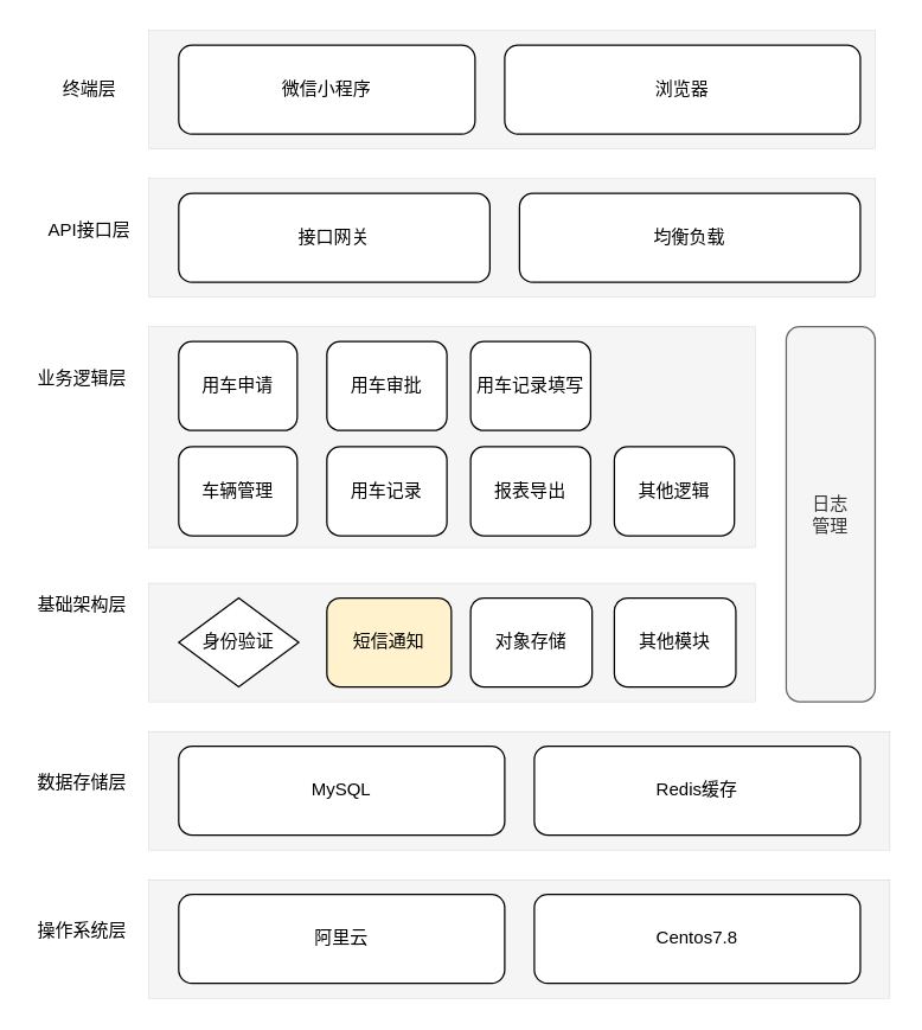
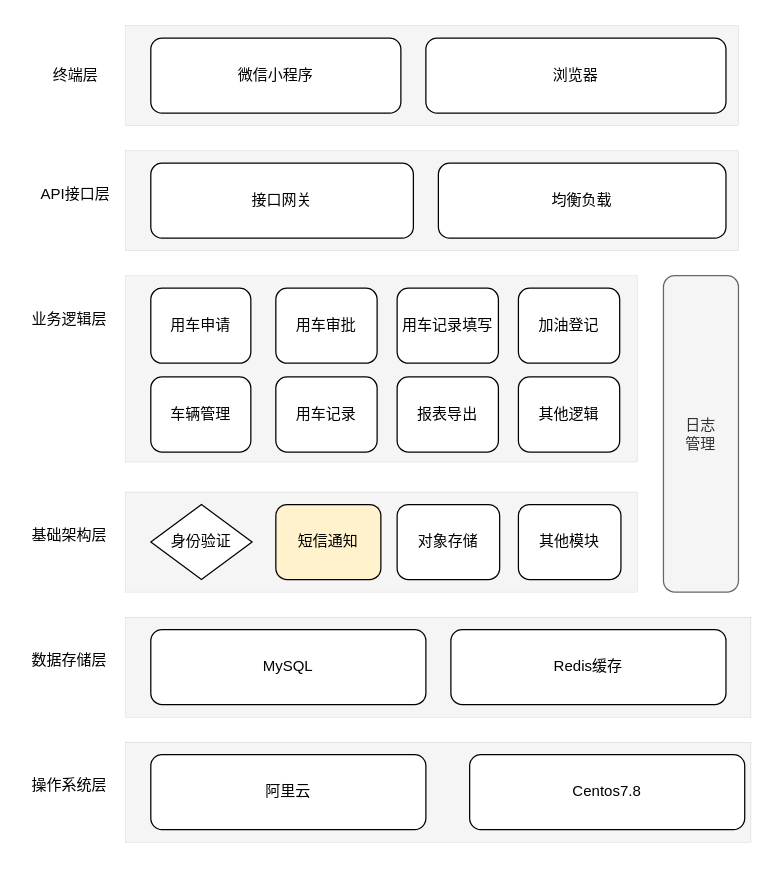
+ <mxCell id="28" value="加油登记" style="rounded=1;whiteSpace=wrap;html=1;" vertex="1" parent="1"><mxGeometry x="414" y="230" width="81" height="60" as="geometry" /></mxCell>
- <mxCell id="17" value="基础架构层" style="text;html=1;strokeColor=none;fillColor=none;align=center;verticalAlign=middle;whiteSpace=wrap;rounded=0;" vertex="1" parent="1"><mxGeometry x="20" y="393" width="70" height="30" as="geometry" /></mxCell>
+ <mxCell id="17" value="基础架构层" style="text;html=1;strokeColor=none;fillColor=none;align=center;verticalAlign=middle;whiteSpace=wrap;rounded=0;" vertex="1" parent="1"><mxGeometry x="20" y="413" width="70" height="30" as="geometry" /></mxCell>
- <mxCell id="26" value="Centos7.8" style="rounded=1;whiteSpace=wrap;html=1;" vertex="1" parent="1"><mxGeometry x="360" y="603" width="220" height="60" as="geometry" /></mxCell>
+ <mxCell id="26" value="Centos7.8" style="rounded=1;whiteSpace=wrap;html=1;" vertex="1" parent="1"><mxGeometry x="375" y="603" width="220" height="60" as="geometry" /></mxCell>
